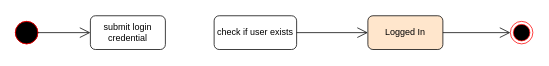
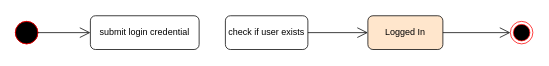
- <mxCell id="3" value="submit login credential" style="rounded=1;whiteSpace=wrap;html=1;" vertex="1" parent="1"><mxGeometry x="120" y="20.5" width="100" height="45" as="geometry" /></mxCell>
+ <mxCell id="3" value="submit login credential" style="rounded=1;whiteSpace=wrap;html=1;" vertex="1" parent="1"><mxGeometry x="120" y="20.5" width="145" height="45" as="geometry" /></mxCell>
- <mxCell id="6" value="check if user exists" style="rounded=1;whiteSpace=wrap;html=1;" vertex="1" parent="1"><mxGeometry x="285" y="20.5" width="110" height="45" as="geometry" /></mxCell>
+ <mxCell id="6" value="check if user exists" style="rounded=1;whiteSpace=wrap;html=1;" vertex="1" parent="1"><mxGeometry x="300" y="20.5" width="110" height="45" as="geometry" /></mxCell>
